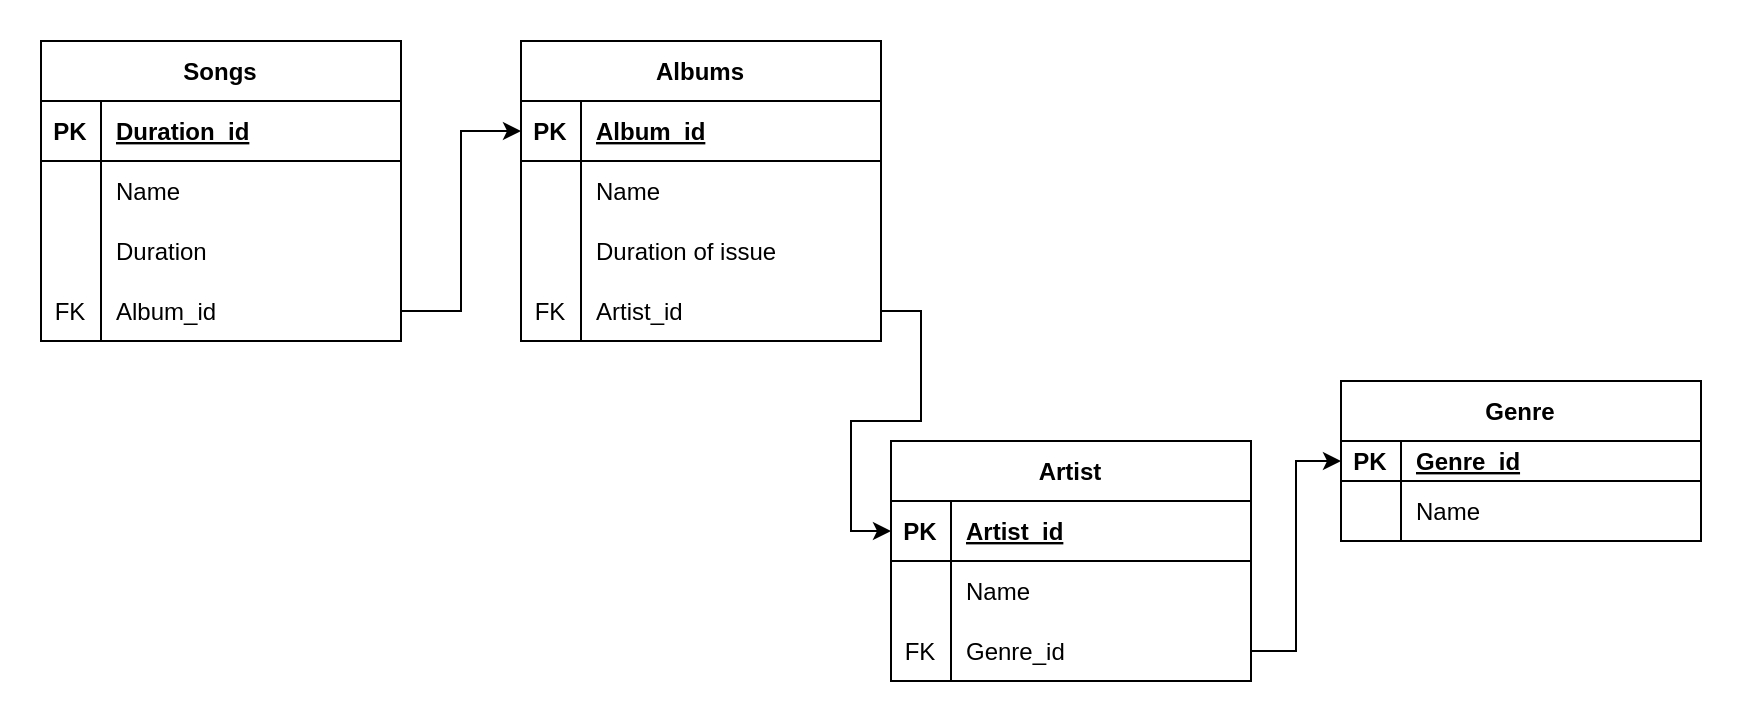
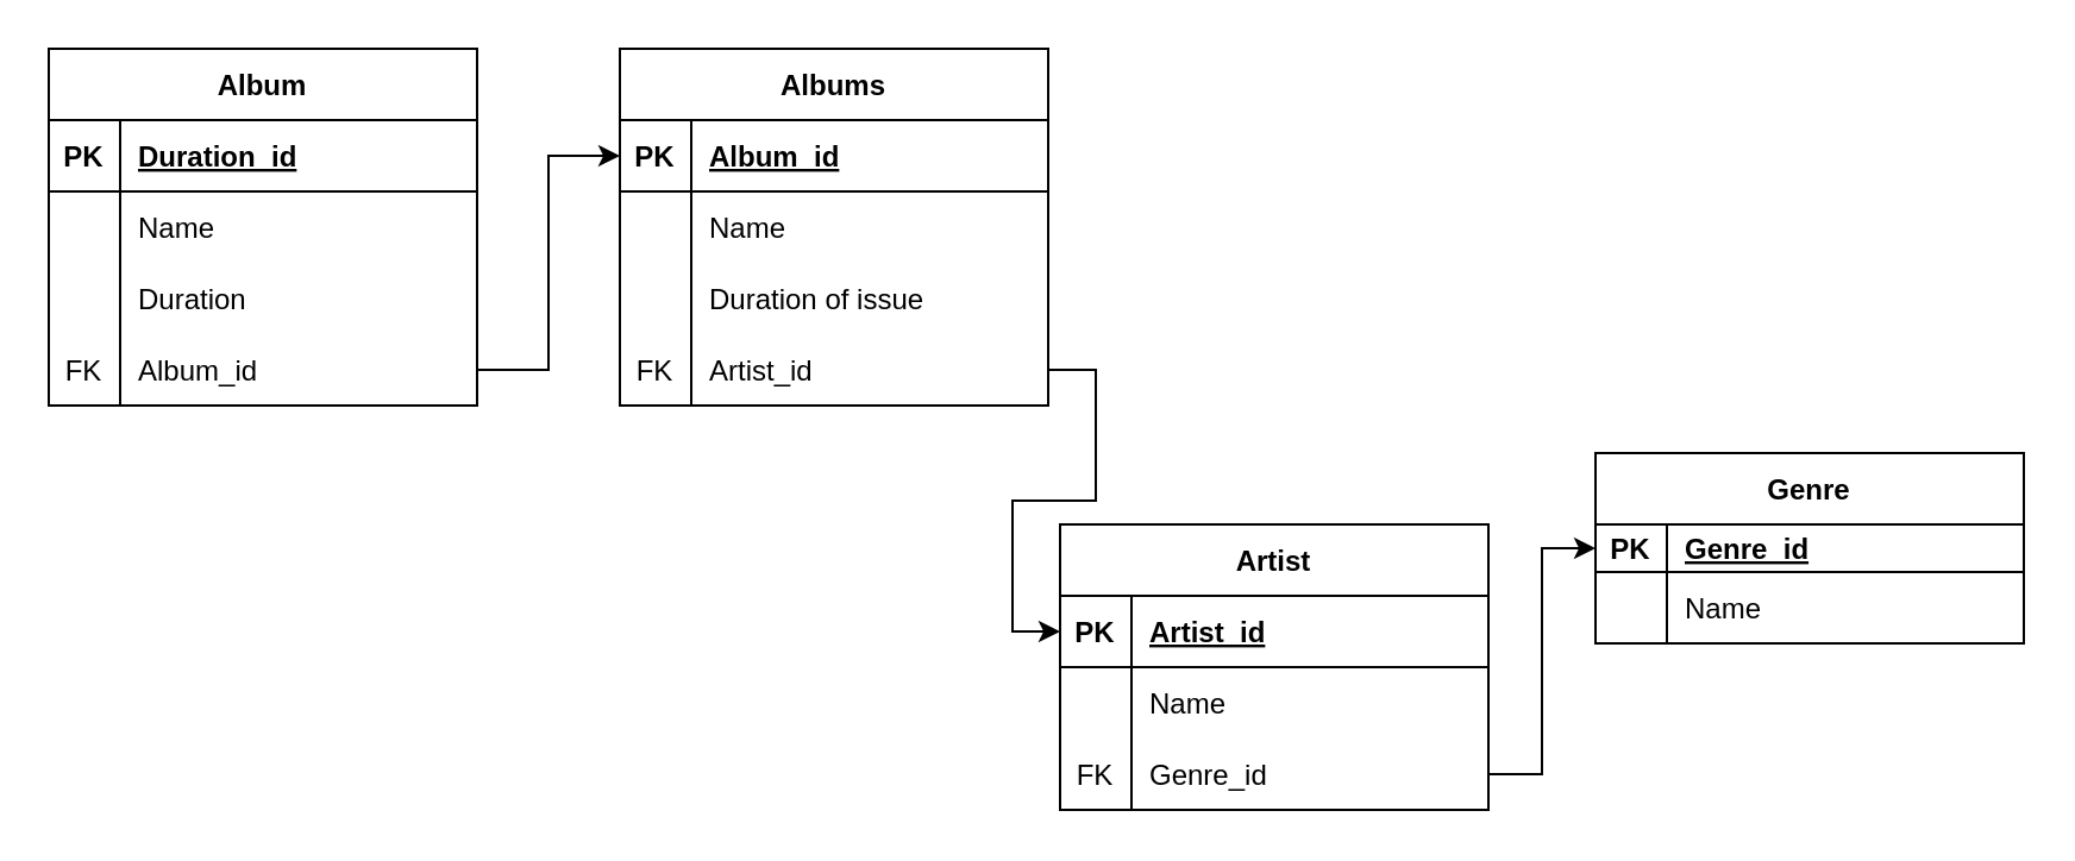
- <mxCell id="32" value="Songs" style="shape=table;startSize=30;container=1;collapsible=1;childLayout=tableLayout;fixedRows=1;rowLines=0;fontStyle=1;align=center;resizeLast=1;" vertex="1" parent="1"><mxGeometry y="20" width="180" height="150" as="geometry" x="20" /></mxCell>
+ <mxCell id="32" value="Album" style="shape=table;startSize=30;container=1;collapsible=1;childLayout=tableLayout;fixedRows=1;rowLines=0;fontStyle=1;align=center;resizeLast=1;" vertex="1" parent="1"><mxGeometry y="20" width="180" height="150" as="geometry" x="20" /></mxCell>
